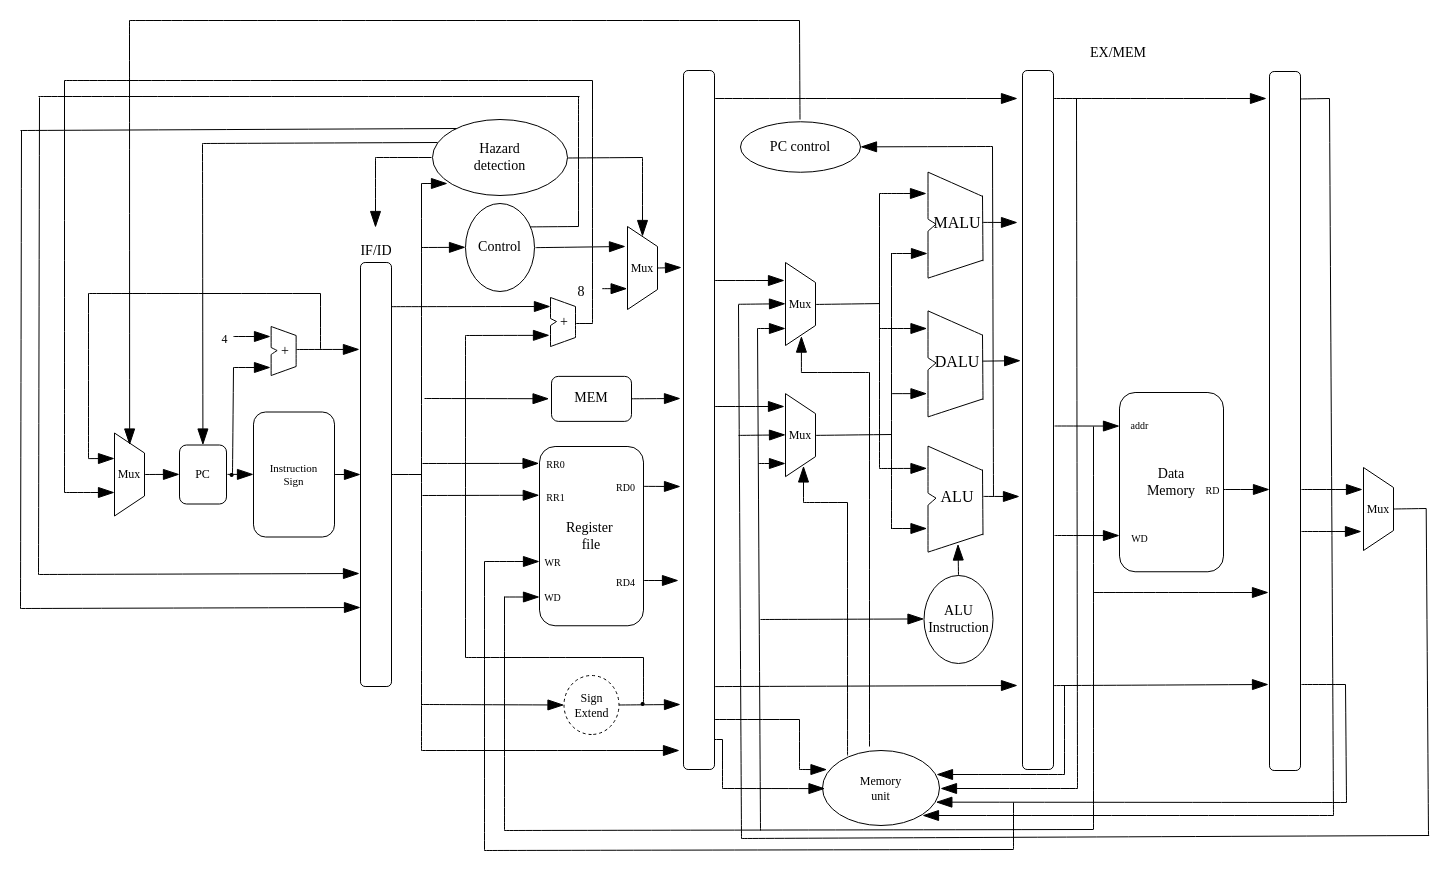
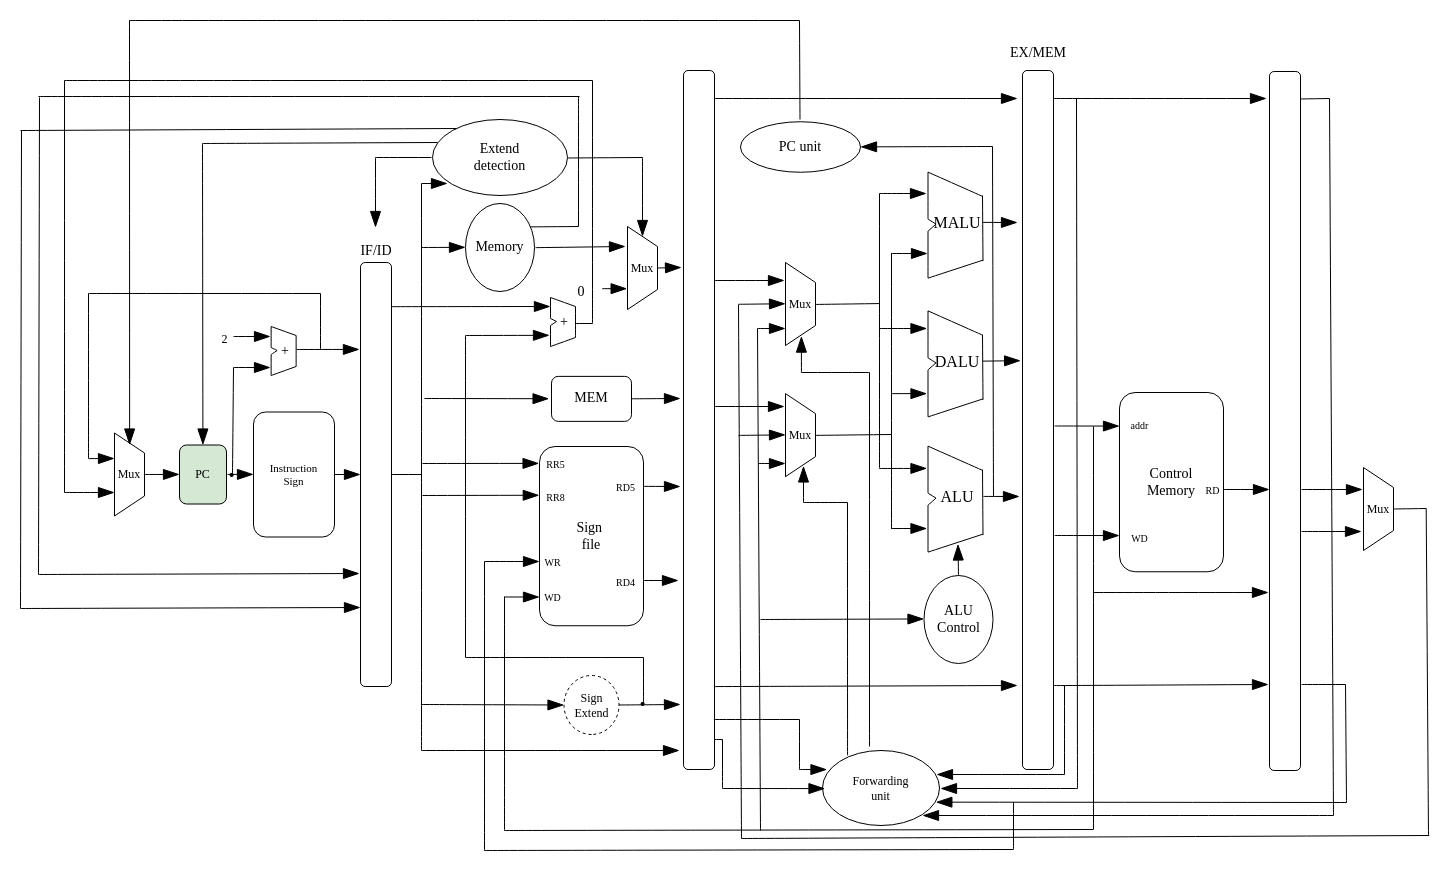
- <mxCell id="125" value="&lt;font style=&quot;font-size: 14px;&quot; face=&quot;Lucida Console&quot;&gt;EX/MEM&lt;/font&gt;" style="text;html=1;align=center;verticalAlign=middle;whiteSpace=wrap;rounded=0;fontSize=20;fontFamily=Architects Daughter;fontSource=https%3A%2F%2Ffonts.googleapis.com%2Fcss%3Ffamily%3DArchitects%2BDaughter;" parent="1" vertex="1"><mxGeometry x="1087.5" y="34" width="60" height="30" as="geometry" /></mxCell>
+ <mxCell id="125" value="&lt;font style=&quot;font-size: 14px;&quot; face=&quot;Lucida Console&quot;&gt;EX/MEM&lt;/font&gt;" style="text;html=1;align=center;verticalAlign=middle;whiteSpace=wrap;rounded=0;fontSize=20;fontFamily=Architects Daughter;fontSource=https%3A%2F%2Ffonts.googleapis.com%2Fcss%3Ffamily%3DArchitects%2BDaughter;" parent="1" vertex="1"><mxGeometry x="1007.5" y="34" width="60" height="30" as="geometry" /></mxCell>
- <mxCell id="185" value="&lt;font style=&quot;font-size: 14px;&quot; face=&quot;Lucida Console&quot;&gt;PC control&lt;/font&gt;" style="ellipse;whiteSpace=wrap;html=1;fontFamily=Architects Daughter;fontSource=https%3A%2F%2Ffonts.googleapis.com%2Fcss%3Ffamily%3DArchitects%2BDaughter;" vertex="1" parent="1"><mxGeometry x="740" y="121.25" width="120" height="50.5" as="geometry" /></mxCell>
+ <mxCell id="185" value="&lt;font style=&quot;font-size: 14px;&quot; face=&quot;Lucida Console&quot;&gt;PC unit&lt;/font&gt;" style="ellipse;whiteSpace=wrap;html=1;fontFamily=Architects Daughter;fontSource=https%3A%2F%2Ffonts.googleapis.com%2Fcss%3Ffamily%3DArchitects%2BDaughter;" vertex="1" parent="1"><mxGeometry x="740" y="121.25" width="120" height="50.5" as="geometry" /></mxCell>
- <mxCell id="24" value="&lt;font style=&quot;font-size: 14px;&quot; face=&quot;Lucida Console&quot;&gt;&amp;nbsp;Hazard&amp;nbsp;&lt;/font&gt;&lt;div style=&quot;font-size: 14px;&quot;&gt;&lt;font style=&quot;font-size: 14px;&quot; face=&quot;Lucida Console&quot;&gt;detection&lt;/font&gt;&lt;/div&gt;" style="ellipse;whiteSpace=wrap;html=1;fontFamily=Architects Daughter;fontSource=https%3A%2F%2Ffonts.googleapis.com%2Fcss%3Ffamily%3DArchitects%2BDaughter;" parent="1" vertex="1"><mxGeometry x="432" y="119" width="135" height="76" as="geometry" /></mxCell>
+ <mxCell id="24" value="&lt;font style=&quot;font-size: 14px;&quot; face=&quot;Lucida Console&quot;&gt;&amp;nbsp;Extend&amp;nbsp;&lt;/font&gt;&lt;div style=&quot;font-size: 14px;&quot;&gt;&lt;font style=&quot;font-size: 14px;&quot; face=&quot;Lucida Console&quot;&gt;detection&lt;/font&gt;&lt;/div&gt;" style="ellipse;whiteSpace=wrap;html=1;fontFamily=Architects Daughter;fontSource=https%3A%2F%2Ffonts.googleapis.com%2Fcss%3Ffamily%3DArchitects%2BDaughter;" parent="1" vertex="1"><mxGeometry x="432" y="119" width="135" height="76" as="geometry" /></mxCell>
- <mxCell id="25" value="&lt;font face=&quot;Lucida Console&quot;&gt;&lt;span style=&quot;font-size: 14px;&quot;&gt;Control&lt;/span&gt;&lt;/font&gt;" style="ellipse;whiteSpace=wrap;html=1;fontFamily=Architects Daughter;fontSource=https%3A%2F%2Ffonts.googleapis.com%2Fcss%3Ffamily%3DArchitects%2BDaughter;direction=south;" parent="1" vertex="1"><mxGeometry x="465" y="203" width="69" height="88" as="geometry" /></mxCell>
+ <mxCell id="25" value="&lt;font face=&quot;Lucida Console&quot;&gt;&lt;span style=&quot;font-size: 14px;&quot;&gt;Memory&lt;/span&gt;&lt;/font&gt;" style="ellipse;whiteSpace=wrap;html=1;fontFamily=Architects Daughter;fontSource=https%3A%2F%2Ffonts.googleapis.com%2Fcss%3Ffamily%3DArchitects%2BDaughter;direction=south;" parent="1" vertex="1"><mxGeometry x="465" y="203" width="69" height="88" as="geometry" /></mxCell>
- <mxCell id="61" value="&lt;font style=&quot;font-size: 14px;&quot; face=&quot;Lucida Console&quot;&gt;8&lt;/font&gt;" style="text;html=1;align=center;verticalAlign=middle;whiteSpace=wrap;rounded=0;fontSize=20;fontFamily=Architects Daughter;fontSource=https%3A%2F%2Ffonts.googleapis.com%2Fcss%3Ffamily%3DArchitects%2BDaughter;" parent="1" vertex="1"><mxGeometry x="551" y="273" width="60" height="30" as="geometry" /></mxCell>
+ <mxCell id="61" value="&lt;font style=&quot;font-size: 14px;&quot; face=&quot;Lucida Console&quot;&gt;0&lt;/font&gt;" style="text;html=1;align=center;verticalAlign=middle;whiteSpace=wrap;rounded=0;fontSize=20;fontFamily=Architects Daughter;fontSource=https%3A%2F%2Ffonts.googleapis.com%2Fcss%3Ffamily%3DArchitects%2BDaughter;" parent="1" vertex="1"><mxGeometry x="551" y="273" width="60" height="30" as="geometry" /></mxCell>
- <mxCell id="20" value="&lt;font style=&quot;font-size: 12px;&quot; face=&quot;Lucida Console&quot;&gt;4&lt;/font&gt;" style="text;html=1;align=center;verticalAlign=middle;whiteSpace=wrap;rounded=0;fontSize=20;fontFamily=Architects Daughter;fontSource=https%3A%2F%2Ffonts.googleapis.com%2Fcss%3Ffamily%3DArchitects%2BDaughter;" parent="1" vertex="1"><mxGeometry x="209" y="326" width="31" height="18" as="geometry" /></mxCell>
+ <mxCell id="20" value="&lt;font style=&quot;font-size: 12px;&quot; face=&quot;Lucida Console&quot;&gt;2&lt;/font&gt;" style="text;html=1;align=center;verticalAlign=middle;whiteSpace=wrap;rounded=0;fontSize=20;fontFamily=Architects Daughter;fontSource=https%3A%2F%2Ffonts.googleapis.com%2Fcss%3Ffamily%3DArchitects%2BDaughter;" parent="1" vertex="1"><mxGeometry x="209" y="326" width="31" height="18" as="geometry" /></mxCell>
- <mxCell id="65" value="&lt;font style=&quot;font-size: 10px;&quot; face=&quot;Lucida Console&quot;&gt;RR0&lt;/font&gt;" style="text;html=1;align=center;verticalAlign=middle;whiteSpace=wrap;rounded=0;fontSize=20;fontFamily=Architects Daughter;fontSource=https%3A%2F%2Ffonts.googleapis.com%2Fcss%3Ffamily%3DArchitects%2BDaughter;" parent="1" vertex="1"><mxGeometry x="535" y="450" width="41" height="19.5" as="geometry" /></mxCell>
+ <mxCell id="65" value="&lt;font style=&quot;font-size: 10px;&quot; face=&quot;Lucida Console&quot;&gt;RR5&lt;/font&gt;" style="text;html=1;align=center;verticalAlign=middle;whiteSpace=wrap;rounded=0;fontSize=20;fontFamily=Architects Daughter;fontSource=https%3A%2F%2Ffonts.googleapis.com%2Fcss%3Ffamily%3DArchitects%2BDaughter;" parent="1" vertex="1"><mxGeometry x="535" y="450" width="41" height="19.5" as="geometry" /></mxCell>
- <mxCell id="2" value="&lt;font face=&quot;Lucida Console&quot;&gt;PC&lt;/font&gt;" style="rounded=1;whiteSpace=wrap;html=1;fontFamily=Architects Daughter;fontSource=https%3A%2F%2Ffonts.googleapis.com%2Fcss%3Ffamily%3DArchitects%2BDaughter;" parent="1" vertex="1"><mxGeometry x="179" y="444.5" width="47" height="59" as="geometry" /></mxCell>
+ <mxCell id="2" value="&lt;font face=&quot;Lucida Console&quot;&gt;PC&lt;/font&gt;" style="rounded=1;whiteSpace=wrap;html=1;fontFamily=Architects Daughter;fontSource=https%3A%2F%2Ffonts.googleapis.com%2Fcss%3Ffamily%3DArchitects%2BDaughter;fillColor=#d5e8d4;" parent="1" vertex="1"><mxGeometry x="179" y="444.5" width="47" height="59" as="geometry" /></mxCell>
- <mxCell id="129" value="&lt;font face=&quot;Lucida Console&quot;&gt;&lt;span style=&quot;font-size: 14px;&quot;&gt;Data&lt;/span&gt;&lt;/font&gt;&lt;div&gt;&lt;font face=&quot;Lucida Console&quot;&gt;&lt;span style=&quot;font-size: 14px;&quot;&gt;Memory&lt;/span&gt;&lt;/font&gt;&lt;/div&gt;" style="rounded=1;whiteSpace=wrap;html=1;fontFamily=Architects Daughter;fontSource=https%3A%2F%2Ffonts.googleapis.com%2Fcss%3Ffamily%3DArchitects%2BDaughter;" parent="1" vertex="1"><mxGeometry x="1119" y="392" width="104" height="179.25" as="geometry" /></mxCell>
+ <mxCell id="129" value="&lt;font face=&quot;Lucida Console&quot;&gt;&lt;span style=&quot;font-size: 14px;&quot;&gt;Control&lt;/span&gt;&lt;/font&gt;&lt;div&gt;&lt;font face=&quot;Lucida Console&quot;&gt;&lt;span style=&quot;font-size: 14px;&quot;&gt;Memory&lt;/span&gt;&lt;/font&gt;&lt;/div&gt;" style="rounded=1;whiteSpace=wrap;html=1;fontFamily=Architects Daughter;fontSource=https%3A%2F%2Ffonts.googleapis.com%2Fcss%3Ffamily%3DArchitects%2BDaughter;" parent="1" vertex="1"><mxGeometry x="1119" y="392" width="104" height="179.25" as="geometry" /></mxCell>
- <mxCell id="67" value="&lt;font style=&quot;font-size: 10px;&quot; face=&quot;Lucida Console&quot;&gt;RD0&lt;/font&gt;" style="text;html=1;align=center;verticalAlign=middle;whiteSpace=wrap;rounded=0;fontSize=20;fontFamily=Architects Daughter;fontSource=https%3A%2F%2Ffonts.googleapis.com%2Fcss%3Ffamily%3DArchitects%2BDaughter;" parent="1" vertex="1"><mxGeometry x="605" y="473" width="41" height="19.5" as="geometry" /></mxCell>
+ <mxCell id="67" value="&lt;font style=&quot;font-size: 10px;&quot; face=&quot;Lucida Console&quot;&gt;RD5&lt;/font&gt;" style="text;html=1;align=center;verticalAlign=middle;whiteSpace=wrap;rounded=0;fontSize=20;fontFamily=Architects Daughter;fontSource=https%3A%2F%2Ffonts.googleapis.com%2Fcss%3Ffamily%3DArchitects%2BDaughter;" parent="1" vertex="1"><mxGeometry x="605" y="473" width="41" height="19.5" as="geometry" /></mxCell>
- <mxCell id="66" value="&lt;font style=&quot;font-size: 10px;&quot; face=&quot;Lucida Console&quot;&gt;RR1&lt;/font&gt;" style="text;html=1;align=center;verticalAlign=middle;whiteSpace=wrap;rounded=0;fontSize=20;fontFamily=Architects Daughter;fontSource=https%3A%2F%2Ffonts.googleapis.com%2Fcss%3Ffamily%3DArchitects%2BDaughter;" parent="1" vertex="1"><mxGeometry x="535" y="483" width="41" height="19.5" as="geometry" /></mxCell>
+ <mxCell id="66" value="&lt;font style=&quot;font-size: 10px;&quot; face=&quot;Lucida Console&quot;&gt;RR8&lt;/font&gt;" style="text;html=1;align=center;verticalAlign=middle;whiteSpace=wrap;rounded=0;fontSize=20;fontFamily=Architects Daughter;fontSource=https%3A%2F%2Ffonts.googleapis.com%2Fcss%3Ffamily%3DArchitects%2BDaughter;" parent="1" vertex="1"><mxGeometry x="535" y="483" width="41" height="19.5" as="geometry" /></mxCell>
- <mxCell id="23" value="&lt;font style=&quot;font-size: 14px;&quot; face=&quot;Lucida Console&quot;&gt;Register&amp;nbsp;&lt;/font&gt;&lt;div style=&quot;font-size: 14px;&quot;&gt;&lt;font style=&quot;font-size: 14px;&quot; face=&quot;Lucida Console&quot;&gt;file&lt;/font&gt;&lt;/div&gt;" style="rounded=1;whiteSpace=wrap;html=1;fontFamily=Architects Daughter;fontSource=https%3A%2F%2Ffonts.googleapis.com%2Fcss%3Ffamily%3DArchitects%2BDaughter;" parent="1" vertex="1"><mxGeometry x="539" y="446" width="104" height="179.25" as="geometry" /></mxCell>
+ <mxCell id="23" value="&lt;font style=&quot;font-size: 14px;&quot; face=&quot;Lucida Console&quot;&gt;Sign&amp;nbsp;&lt;/font&gt;&lt;div style=&quot;font-size: 14px;&quot;&gt;&lt;font style=&quot;font-size: 14px;&quot; face=&quot;Lucida Console&quot;&gt;file&lt;/font&gt;&lt;/div&gt;" style="rounded=1;whiteSpace=wrap;html=1;fontFamily=Architects Daughter;fontSource=https%3A%2F%2Ffonts.googleapis.com%2Fcss%3Ffamily%3DArchitects%2BDaughter;" parent="1" vertex="1"><mxGeometry x="539" y="446" width="104" height="179.25" as="geometry" /></mxCell>
- <mxCell id="106" value="&lt;font face=&quot;Lucida Console&quot;&gt;&lt;span style=&quot;font-size: 14px;&quot;&gt;ALU&lt;/span&gt;&lt;/font&gt;&lt;div&gt;&lt;font face=&quot;Lucida Console&quot;&gt;&lt;span style=&quot;font-size: 14px;&quot;&gt;Instruction&lt;/span&gt;&lt;/font&gt;&lt;/div&gt;" style="ellipse;whiteSpace=wrap;html=1;fontFamily=Architects Daughter;fontSource=https%3A%2F%2Ffonts.googleapis.com%2Fcss%3Ffamily%3DArchitects%2BDaughter;direction=south;" parent="1" vertex="1"><mxGeometry x="923.5" y="575" width="69" height="88" as="geometry" /></mxCell>
+ <mxCell id="106" value="&lt;font face=&quot;Lucida Console&quot;&gt;&lt;span style=&quot;font-size: 14px;&quot;&gt;ALU&lt;/span&gt;&lt;/font&gt;&lt;div&gt;&lt;font face=&quot;Lucida Console&quot;&gt;&lt;span style=&quot;font-size: 14px;&quot;&gt;Control&lt;/span&gt;&lt;/font&gt;&lt;/div&gt;" style="ellipse;whiteSpace=wrap;html=1;fontFamily=Architects Daughter;fontSource=https%3A%2F%2Ffonts.googleapis.com%2Fcss%3Ffamily%3DArchitects%2BDaughter;direction=south;" parent="1" vertex="1"><mxGeometry x="923.5" y="575" width="69" height="88" as="geometry" /></mxCell>
- <mxCell id="107" value="&lt;font face=&quot;Lucida Console&quot;&gt;Memory&lt;/font&gt;&lt;div&gt;&lt;font face=&quot;Lucida Console&quot;&gt;unit&lt;/font&gt;&lt;/div&gt;" style="ellipse;whiteSpace=wrap;html=1;fontFamily=Architects Daughter;fontSource=https%3A%2F%2Ffonts.googleapis.com%2Fcss%3Ffamily%3DArchitects%2BDaughter;direction=south;" parent="1" vertex="1"><mxGeometry x="822" y="750" width="117" height="75" as="geometry" /></mxCell>
+ <mxCell id="107" value="&lt;font face=&quot;Lucida Console&quot;&gt;Forwarding&lt;/font&gt;&lt;div&gt;&lt;font face=&quot;Lucida Console&quot;&gt;unit&lt;/font&gt;&lt;/div&gt;" style="ellipse;whiteSpace=wrap;html=1;fontFamily=Architects Daughter;fontSource=https%3A%2F%2Ffonts.googleapis.com%2Fcss%3Ffamily%3DArchitects%2BDaughter;direction=south;" parent="1" vertex="1"><mxGeometry x="822" y="750" width="117" height="75" as="geometry" /></mxCell>
